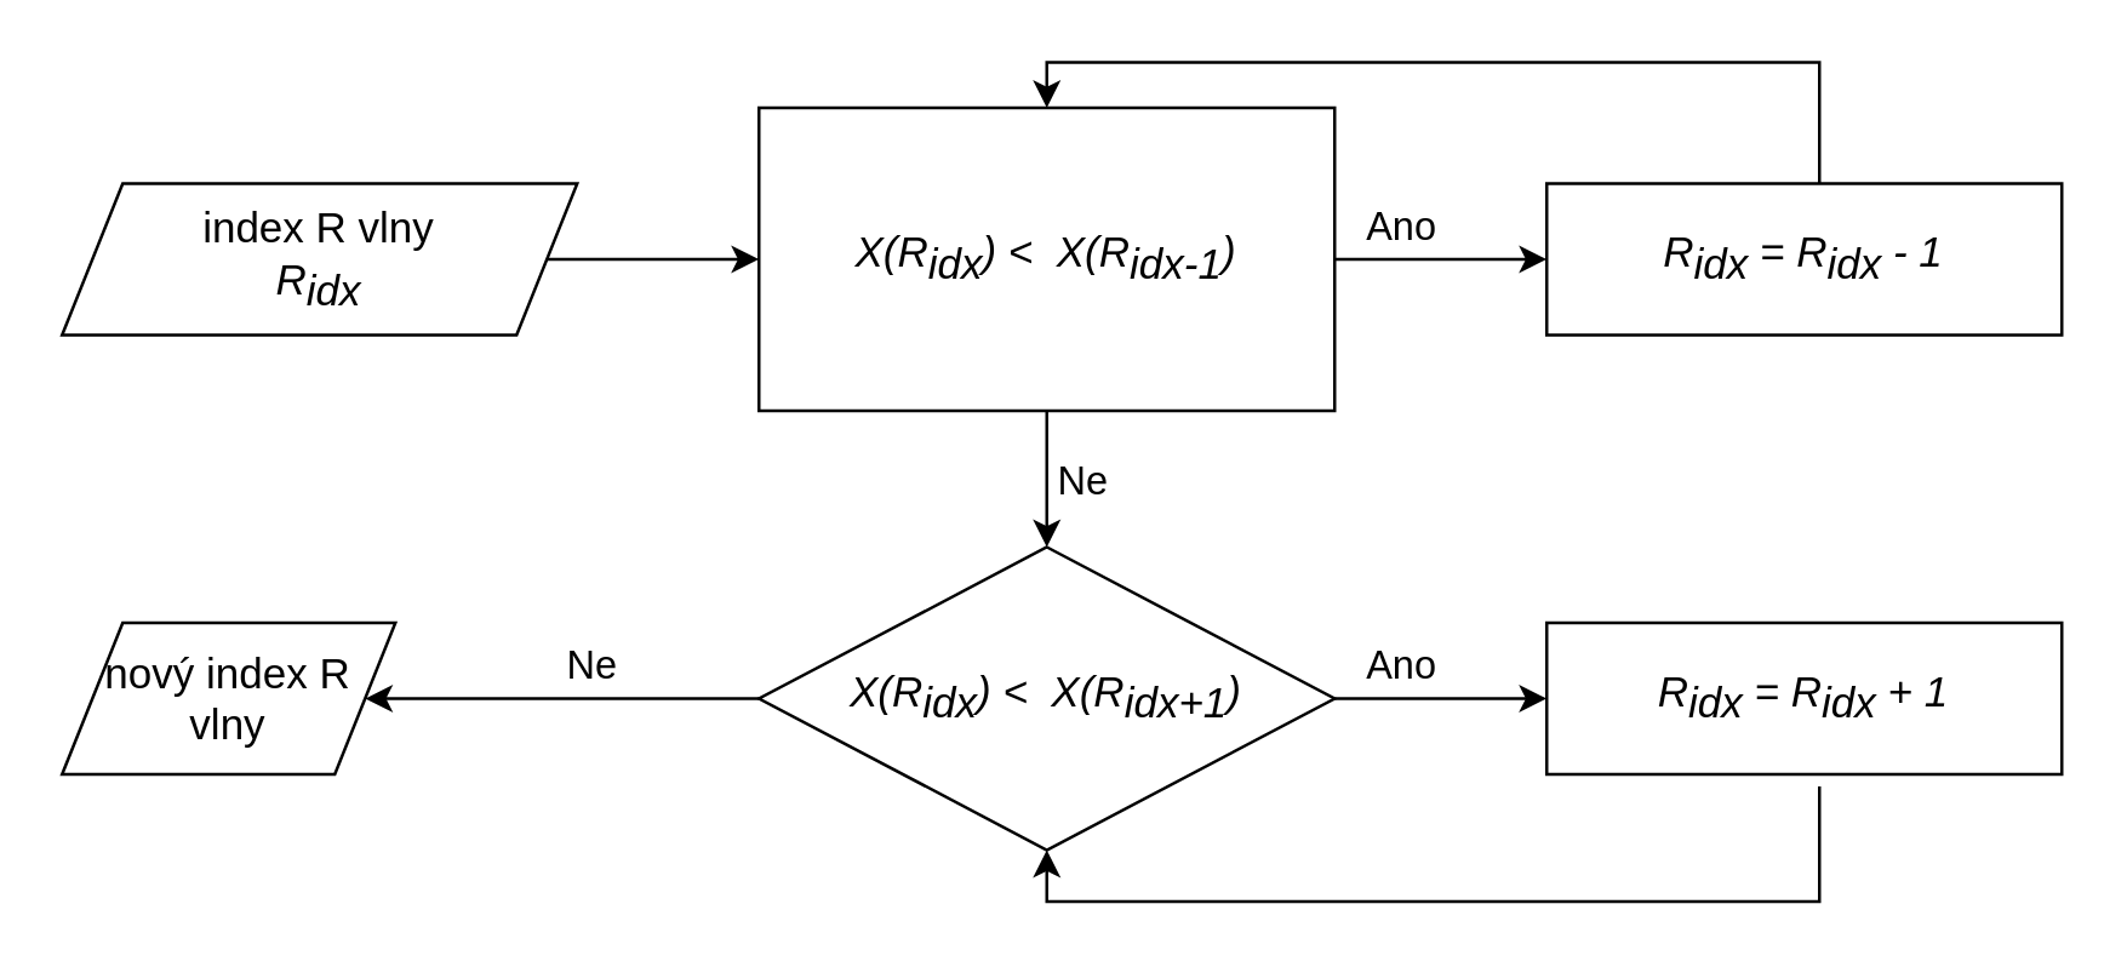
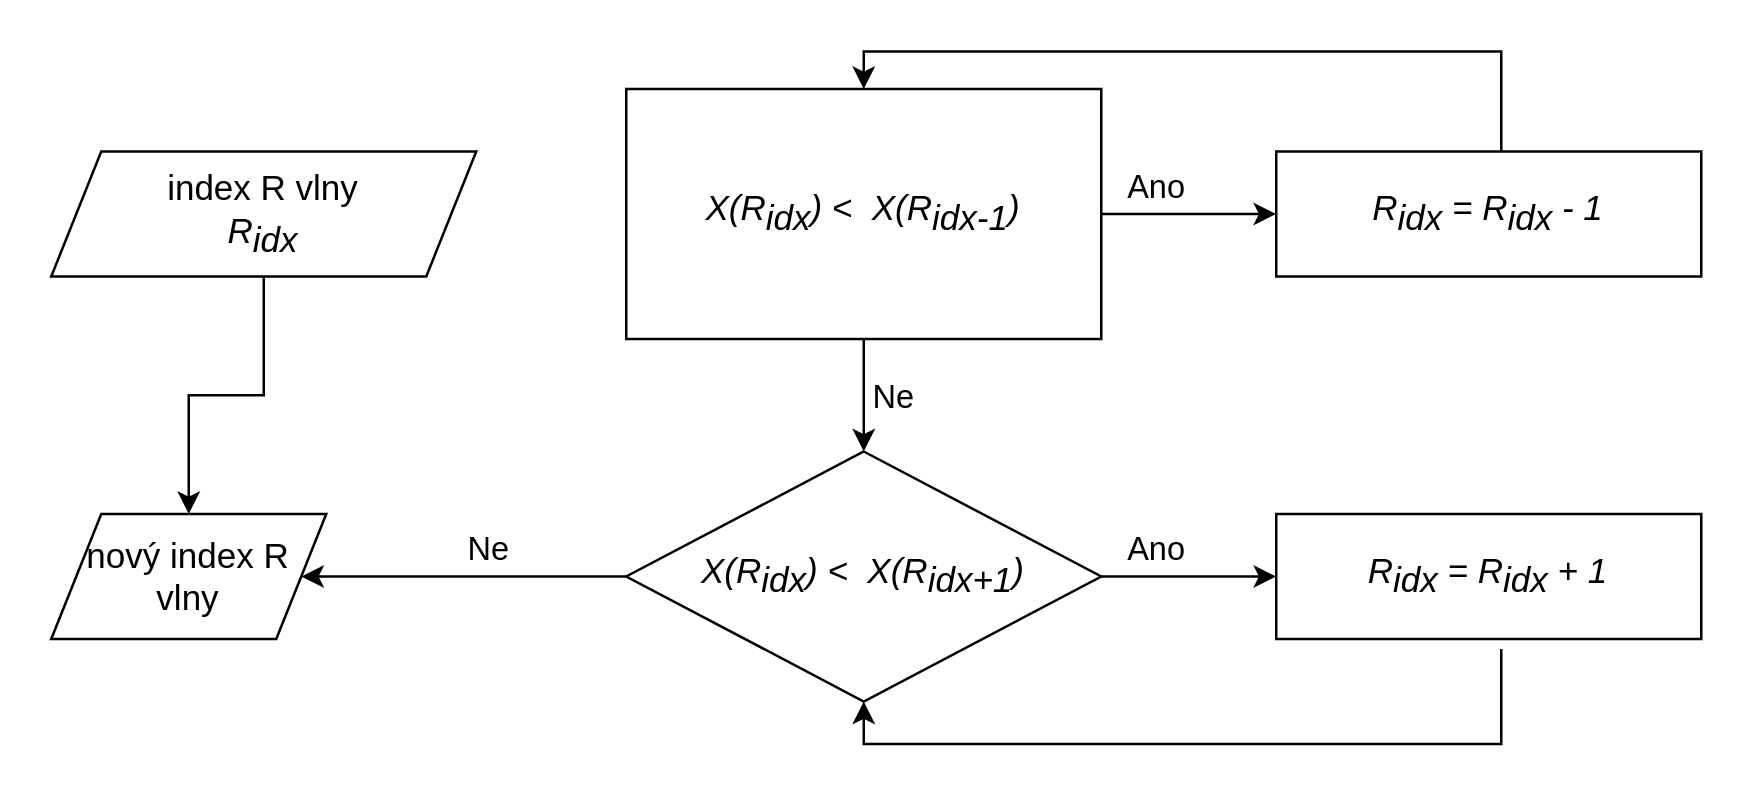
- <mxCell id="2" value="" style="edgeStyle=orthogonalEdgeStyle;rounded=0;sketch=0;orthogonalLoop=1;jettySize=auto;html=1;" edge="1" parent="1" source="3" target="6"><mxGeometry relative="1" as="geometry" /></mxCell>
+ <mxCell id="2" value="" style="edgeStyle=orthogonalEdgeStyle;rounded=0;sketch=0;orthogonalLoop=1;jettySize=auto;html=1;" edge="1" parent="1" source="3" target="14"><mxGeometry relative="1" as="geometry" /></mxCell>
